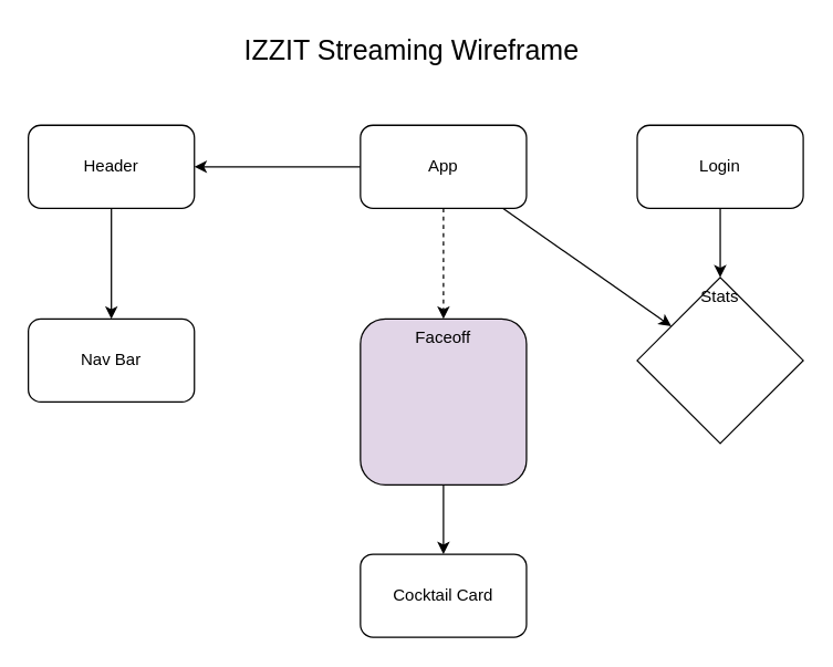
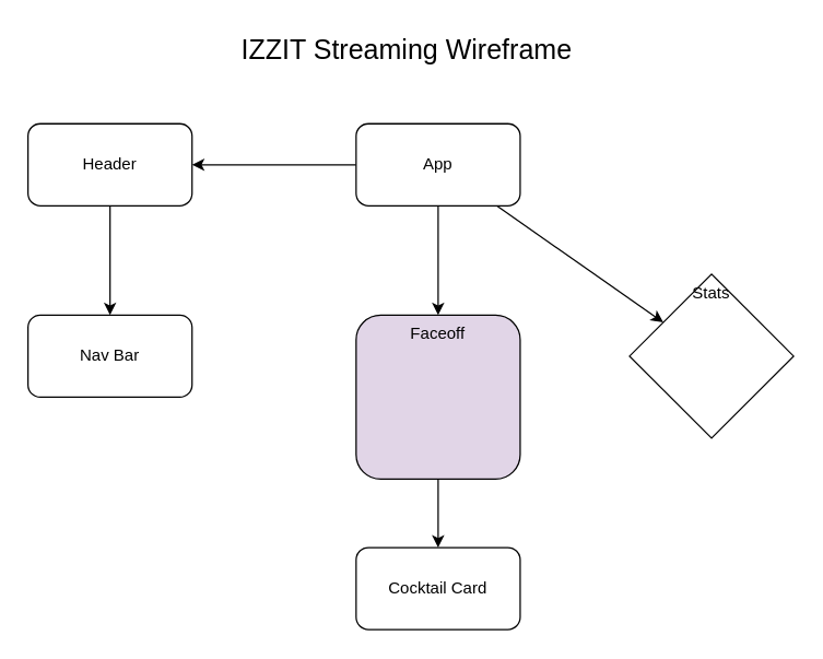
- <mxCell id="15" value="Login" style="whiteSpace=wrap;html=1;rounded=1;" vertex="1" parent="1"><mxGeometry x="460" y="90" width="120" height="60" as="geometry" /></mxCell>
- <mxCell id="2" value="" style="edgeStyle=none;html=1;exitX=0.5;exitY=1;exitDx=0;exitDy=0;entryX=0.5;entryY=0;entryDx=0;entryDy=0;" edge="1" parent="1" source="15" target="6"><mxGeometry relative="1" as="geometry" /></mxCell>
- <mxCell id="12" value="" style="endArrow=classic;html=1;entryX=0.5;entryY=0;entryDx=0;entryDy=0;exitX=0.5;exitY=1;exitDx=0;exitDy=0;dashed=1;" edge="1" parent="1" source="5" target="11"><mxGeometry width="50" height="50" relative="1" as="geometry"><mxPoint x="270" y="170" as="sourcePoint" /><mxPoint x="310" y="210" as="targetPoint" /></mxGeometry></mxCell>
+ <mxCell id="12" value="" style="endArrow=classic;html=1;entryX=0.5;entryY=0;entryDx=0;entryDy=0;exitX=0.5;exitY=1;exitDx=0;exitDy=0;" edge="1" parent="1" source="5" target="11"><mxGeometry width="50" height="50" relative="1" as="geometry"><mxPoint x="270" y="170" as="sourcePoint" /><mxPoint x="310" y="210" as="targetPoint" /></mxGeometry></mxCell>
